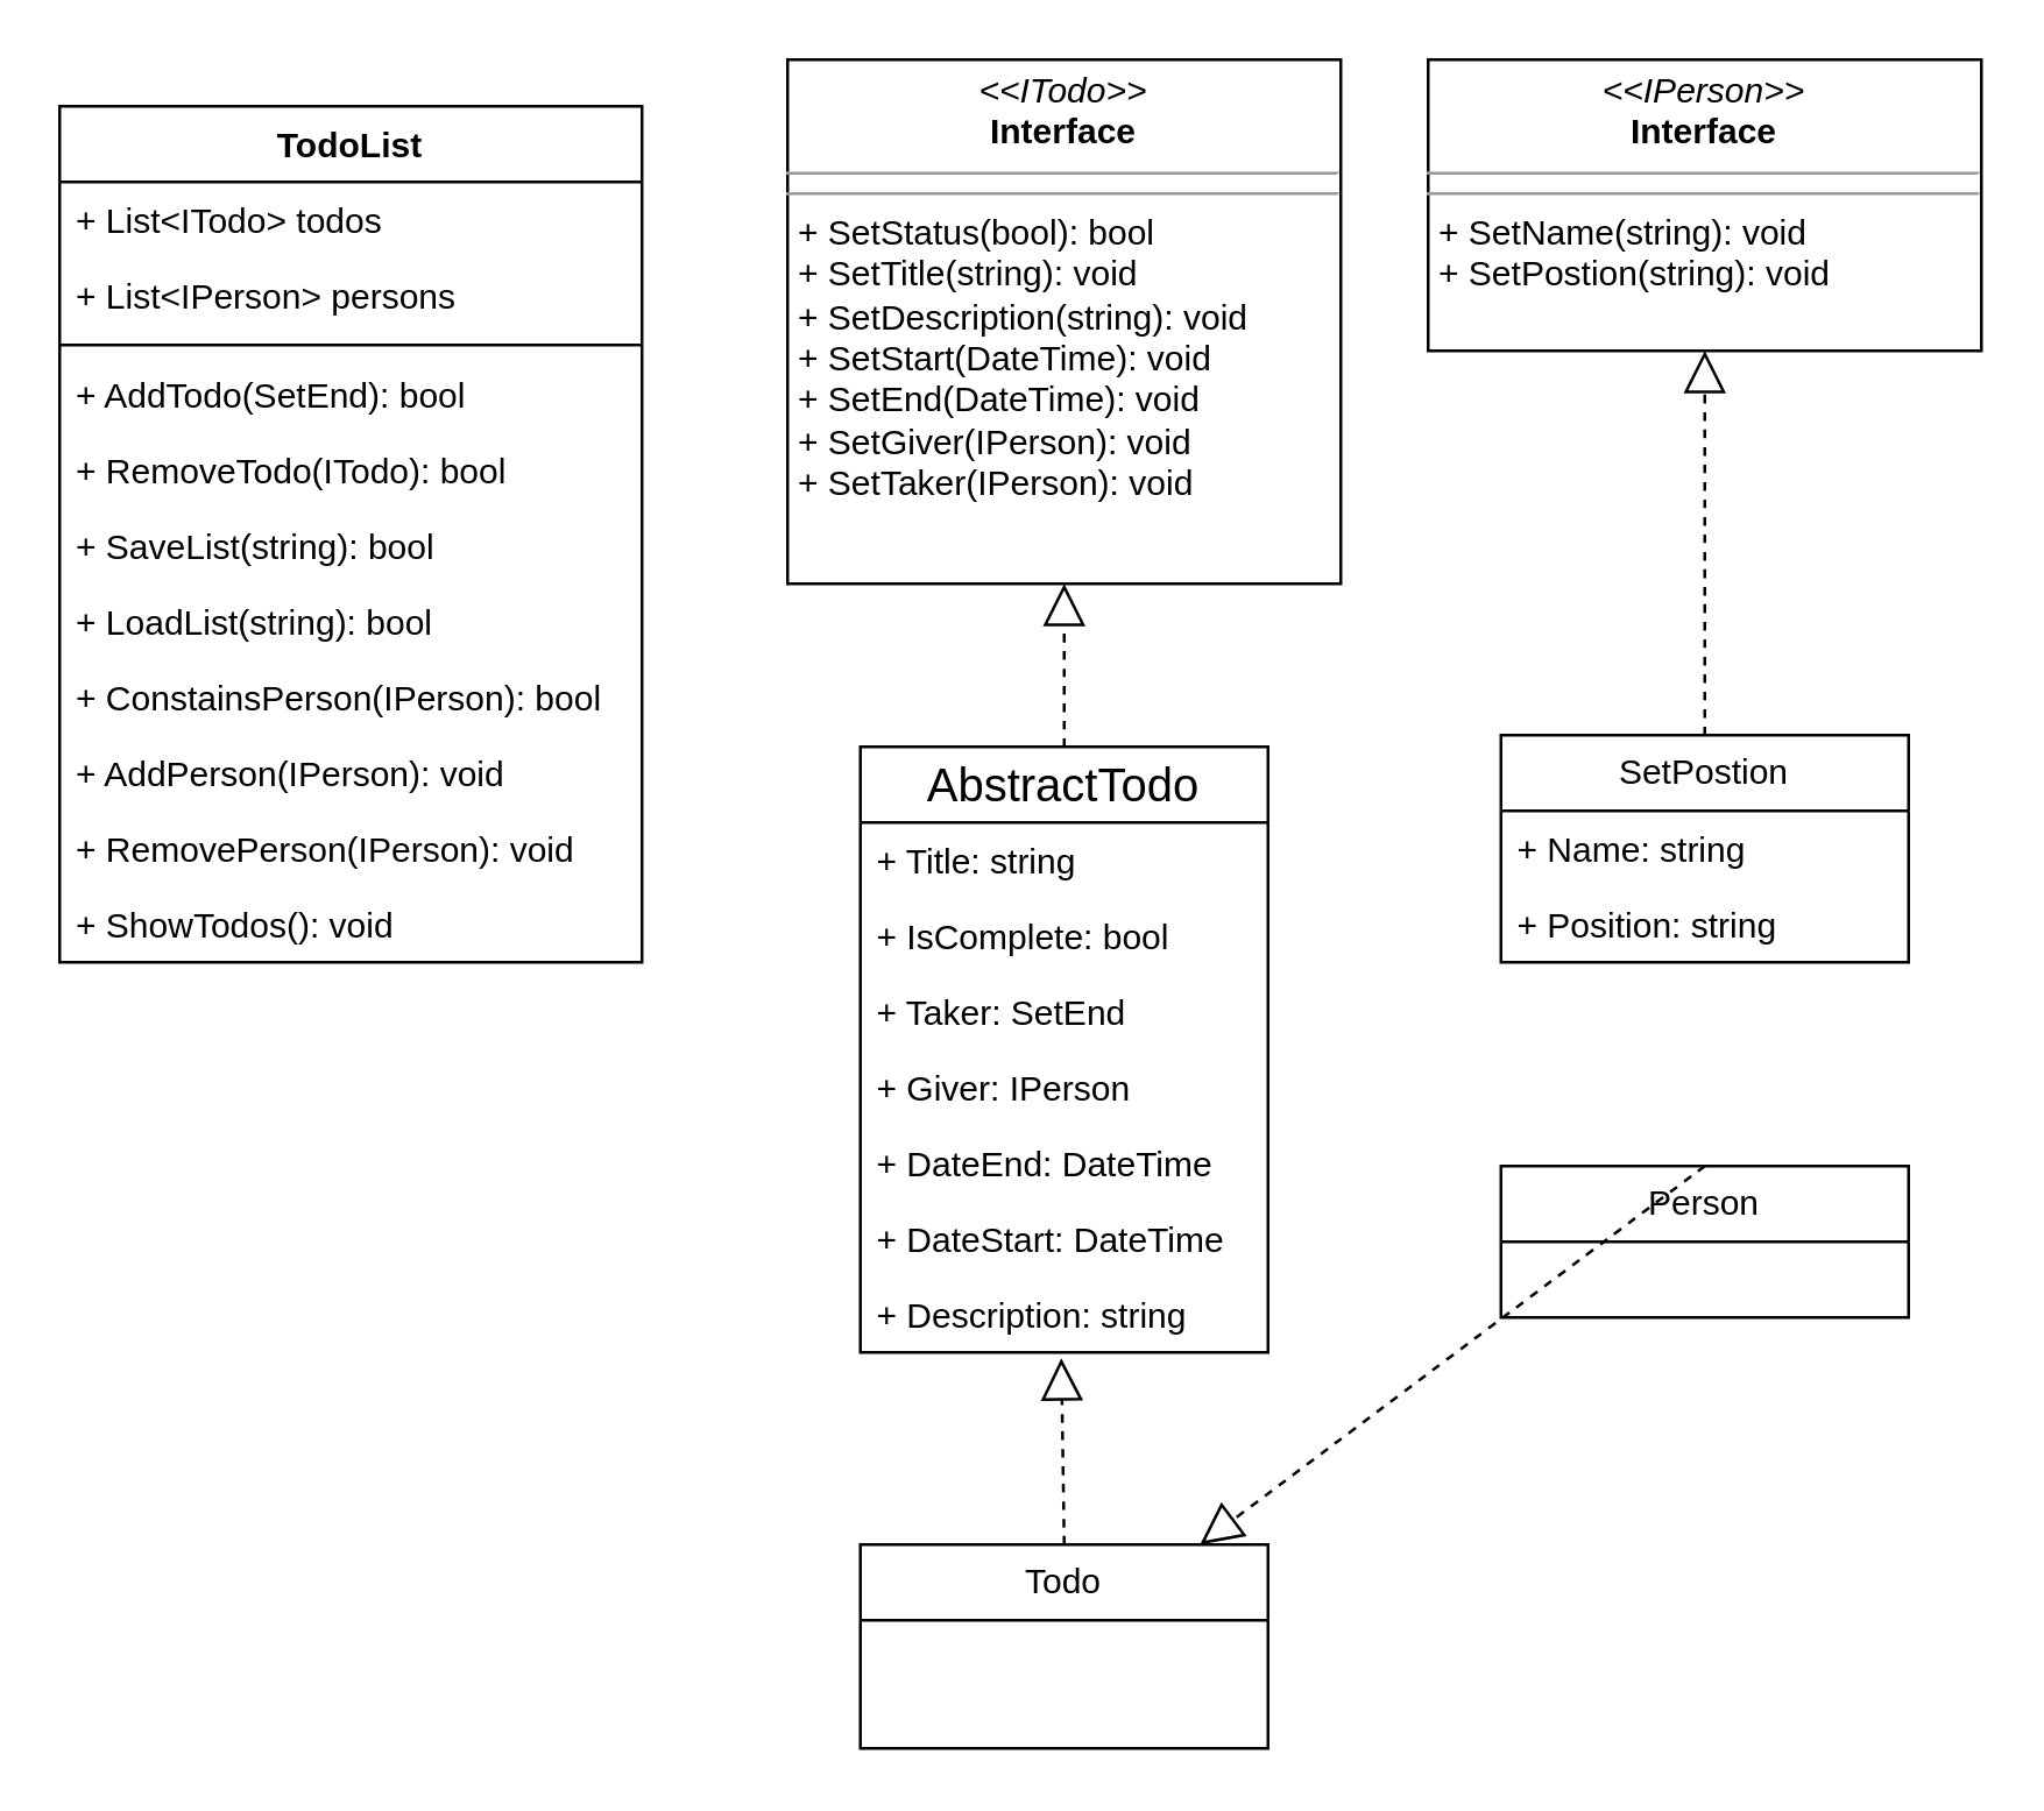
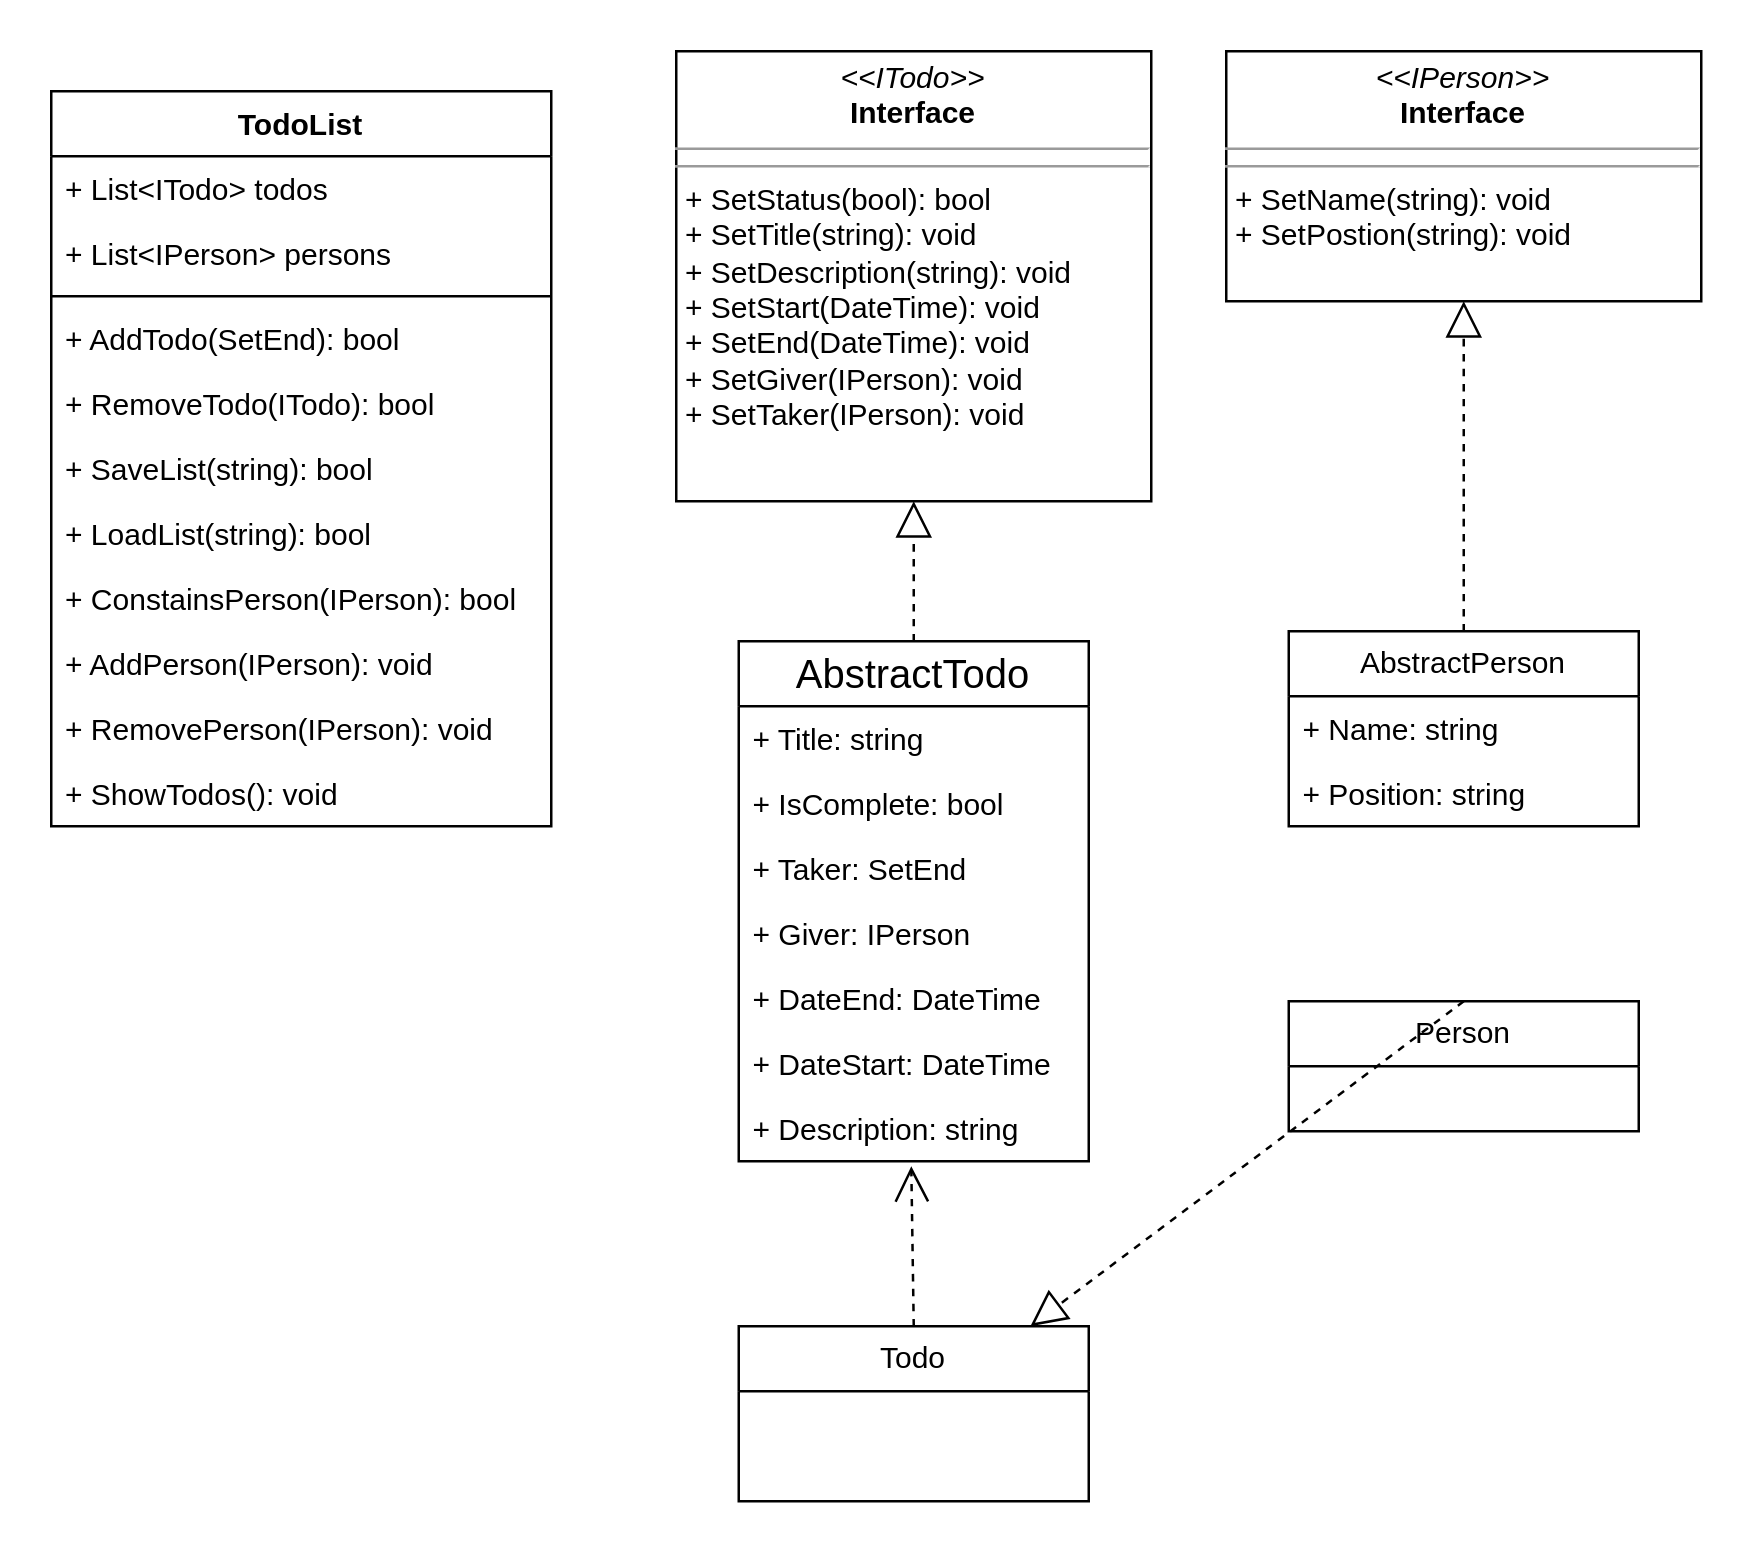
- <mxCell id="28" value="SetPostion" style="swimlane;fontStyle=0;childLayout=stackLayout;horizontal=1;startSize=26;fillColor=none;horizontalStack=0;resizeParent=1;resizeParentMax=0;resizeLast=0;collapsible=1;marginBottom=0;whiteSpace=wrap;html=1;" vertex="1" parent="1"><mxGeometry x="515" y="252" width="140" height="78" as="geometry" /></mxCell>
+ <mxCell id="28" value="AbstractPerson" style="swimlane;fontStyle=0;childLayout=stackLayout;horizontal=1;startSize=26;fillColor=none;horizontalStack=0;resizeParent=1;resizeParentMax=0;resizeLast=0;collapsible=1;marginBottom=0;whiteSpace=wrap;html=1;" vertex="1" parent="1"><mxGeometry x="515" y="252" width="140" height="78" as="geometry" /></mxCell>
- <mxCell id="27" value="" style="endArrow=block;dashed=1;endFill=0;endSize=12;html=1;rounded=0;fontSize=12;curved=1;exitX=0.5;exitY=0;exitDx=0;exitDy=0;entryX=0.493;entryY=1.077;entryDx=0;entryDy=0;entryPerimeter=0;" edge="1" parent="1" source="2" target="25"><mxGeometry width="160" relative="1" as="geometry"><mxPoint x="210" y="440" as="sourcePoint" /><mxPoint x="366" y="470" as="targetPoint" /></mxGeometry></mxCell>
+ <mxCell id="27" value="" style="endArrow=open;dashed=1;endFill=0;endSize=12;html=1;rounded=0;fontSize=12;curved=1;exitX=0.5;exitY=0;exitDx=0;exitDy=0;entryX=0.493;entryY=1.077;entryDx=0;entryDy=0;entryPerimeter=0;" edge="1" parent="1" source="2" target="25"><mxGeometry width="160" relative="1" as="geometry"><mxPoint x="210" y="440" as="sourcePoint" /><mxPoint x="366" y="470" as="targetPoint" /></mxGeometry></mxCell>
